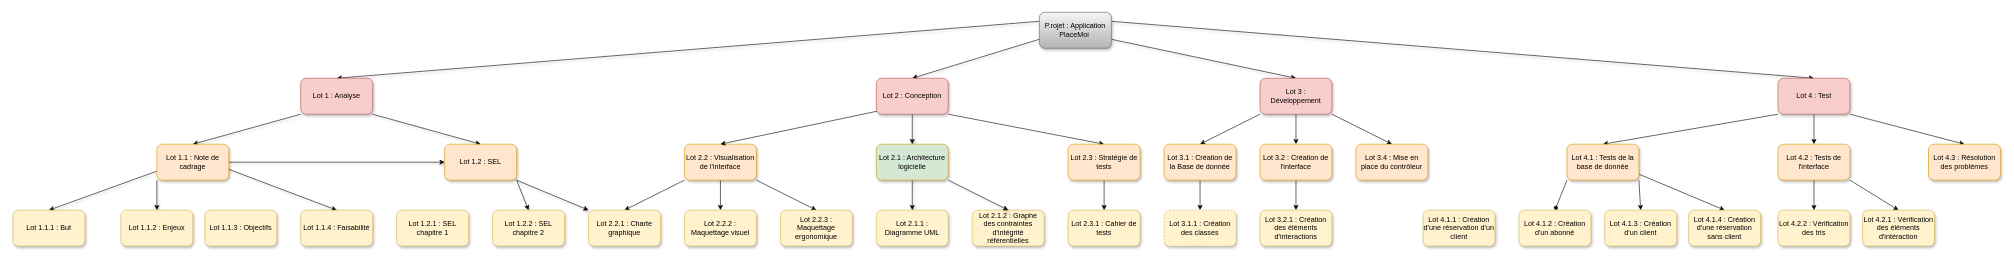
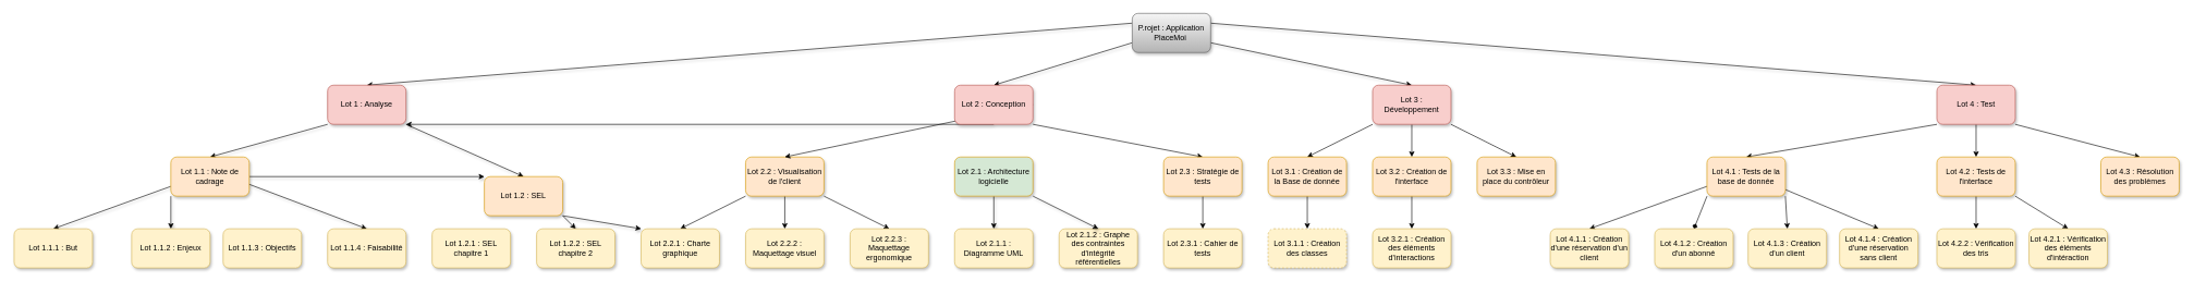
- <mxCell id="14" style="edgeStyle=orthogonalEdgeStyle;rounded=0;orthogonalLoop=1;jettySize=auto;html=1;entryX=0.5;entryY=0;entryDx=0;entryDy=0;shadow=1;noEdgeStyle=1;orthogonal=1;exitX=0.5;exitY=1;exitDx=0;exitDy=0;" edge="1" parent="1" source="17" target="36"><mxGeometry relative="1" as="geometry" /></mxCell>
+ <mxCell id="14" style="edgeStyle=orthogonalEdgeStyle;rounded=0;orthogonalLoop=1;jettySize=auto;html=1;shadow=1;noEdgeStyle=1;orthogonal=1;exitX=0.5;exitY=1;exitDx=0;exitDy=0;" edge="1" parent="1" source="17" target="13"><mxGeometry relative="1" as="geometry" /></mxCell>
- <mxCell id="32" value="&lt;div class=&quot;ewa-rteLine&quot;&gt;Lot 1.2 :  SEL&lt;/div&gt;" style="rounded=1;whiteSpace=wrap;html=1;fillColor=#ffe6cc;strokeColor=#d79b00;shadow=1;" vertex="1" parent="1"><mxGeometry x="740" y="240" width="120" height="60" as="geometry" /></mxCell>
+ <mxCell id="32" value="&lt;div class=&quot;ewa-rteLine&quot;&gt;Lot 1.2 :  SEL&lt;/div&gt;" style="rounded=1;whiteSpace=wrap;html=1;fillColor=#ffe6cc;strokeColor=#d79b00;shadow=1;" vertex="1" parent="1"><mxGeometry x="740" y="270" width="120" height="60" as="geometry" /></mxCell>
- <mxCell id="5" value="Lot 2.2 : Visualisation de l'interface" style="rounded=1;whiteSpace=wrap;html=1;fillColor=#ffe6cc;strokeColor=#d79b00;shadow=1;" vertex="1" parent="1"><mxGeometry x="1140" y="240" width="120" height="60" as="geometry" /></mxCell>
+ <mxCell id="5" value="Lot 2.2 : Visualisation de l'client" style="rounded=1;whiteSpace=wrap;html=1;fillColor=#ffe6cc;strokeColor=#d79b00;shadow=1;" vertex="1" parent="1"><mxGeometry x="1140" y="240" width="120" height="60" as="geometry" /></mxCell>
- <mxCell id="52" value="Lot 3.4 : Mise en place du contrôleur" style="rounded=1;whiteSpace=wrap;html=1;fillColor=#ffe6cc;strokeColor=#d79b00;shadow=1;" vertex="1" parent="1"><mxGeometry x="2260" y="240" width="120" height="60" as="geometry" /></mxCell>
+ <mxCell id="52" value="Lot 3.3 : Mise en place du contrôleur" style="rounded=1;whiteSpace=wrap;html=1;fillColor=#ffe6cc;strokeColor=#d79b00;shadow=1;" vertex="1" parent="1"><mxGeometry x="2260" y="240" width="120" height="60" as="geometry" /></mxCell>
+ <mxCell id="55" style="edgeStyle=orthogonalEdgeStyle;rounded=0;orthogonalLoop=1;jettySize=auto;html=1;exitX=0;exitY=0.75;exitDx=0;exitDy=0;entryX=0.5;entryY=0;entryDx=0;entryDy=0;noEdgeStyle=1;orthogonal=1;" edge="1" parent="1" source="59" target="63"><mxGeometry relative="1" as="geometry" /></mxCell>
